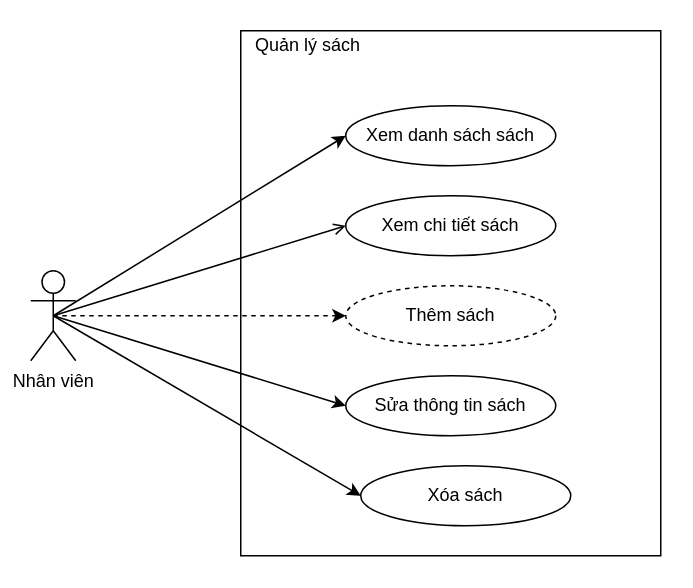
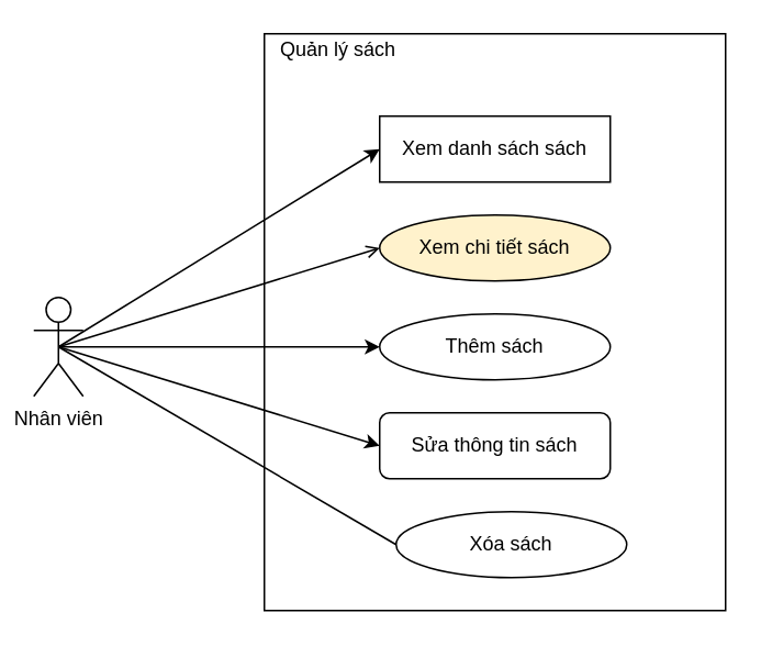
- <mxCell id="5" value="Xem danh sách sách" style="ellipse;whiteSpace=wrap;html=1;" vertex="1" parent="1"><mxGeometry x="230" y="70" width="140" height="40" as="geometry" /></mxCell>
+ <mxCell id="5" value="Xem danh sách sách" style="whiteSpace=wrap;html=1;rounded=0;" vertex="1" parent="1"><mxGeometry x="230" y="70" width="140" height="40" as="geometry" /></mxCell>
- <mxCell id="6" value="Xem chi tiết sách" style="ellipse;whiteSpace=wrap;html=1;" vertex="1" parent="1"><mxGeometry x="230" y="130" width="140" height="40" as="geometry" /></mxCell>
+ <mxCell id="6" value="Xem chi tiết sách" style="ellipse;whiteSpace=wrap;html=1;fillColor=#fff2cc;" vertex="1" parent="1"><mxGeometry x="230" y="130" width="140" height="40" as="geometry" /></mxCell>
- <mxCell id="12" value="" style="endArrow=classic;html=1;exitX=0.5;exitY=0.5;exitDx=0;exitDy=0;exitPerimeter=0;entryX=0;entryY=0.5;entryDx=0;entryDy=0;dashed=1;" edge="1" parent="1" source="4" target="7"><mxGeometry width="50" height="50" relative="1" as="geometry"><mxPoint x="250" y="220" as="sourcePoint" /><mxPoint x="300" y="170" as="targetPoint" /></mxGeometry></mxCell>
+ <mxCell id="12" value="" style="endArrow=classic;html=1;exitX=0.5;exitY=0.5;exitDx=0;exitDy=0;exitPerimeter=0;entryX=0;entryY=0.5;entryDx=0;entryDy=0;" edge="1" parent="1" source="4" target="7"><mxGeometry width="50" height="50" relative="1" as="geometry"><mxPoint x="250" y="220" as="sourcePoint" /><mxPoint x="300" y="170" as="targetPoint" /></mxGeometry></mxCell>
- <mxCell id="7" value="Thêm sách" style="ellipse;whiteSpace=wrap;html=1;dashed=1;" vertex="1" parent="1"><mxGeometry x="230" y="190" width="140" height="40" as="geometry" /></mxCell>
+ <mxCell id="7" value="Thêm sách" style="ellipse;whiteSpace=wrap;html=1;" vertex="1" parent="1"><mxGeometry x="230" y="190" width="140" height="40" as="geometry" /></mxCell>
- <mxCell id="8" value="Sửa thông tin sách" style="ellipse;whiteSpace=wrap;html=1;" vertex="1" parent="1"><mxGeometry x="230" y="250" width="140" height="40" as="geometry" /></mxCell>
+ <mxCell id="8" value="Sửa thông tin sách" style="whiteSpace=wrap;html=1;rounded=1;" vertex="1" parent="1"><mxGeometry x="230" y="250" width="140" height="40" as="geometry" /></mxCell>
- <mxCell id="14" value="" style="endArrow=classic;html=1;exitX=0.5;exitY=0.5;exitDx=0;exitDy=0;exitPerimeter=0;entryX=0;entryY=0.5;entryDx=0;entryDy=0;" edge="1" parent="1" source="4" target="9"><mxGeometry width="50" height="50" relative="1" as="geometry"><mxPoint x="250" y="220" as="sourcePoint" /><mxPoint x="300" y="170" as="targetPoint" /></mxGeometry></mxCell>
+ <mxCell id="14" value="" style="endArrow=none;html=1;exitX=0.5;exitY=0.5;exitDx=0;exitDy=0;exitPerimeter=0;entryX=0;entryY=0.5;entryDx=0;entryDy=0;" edge="1" parent="1" source="4" target="9"><mxGeometry width="50" height="50" relative="1" as="geometry"><mxPoint x="250" y="220" as="sourcePoint" /><mxPoint x="300" y="170" as="targetPoint" /></mxGeometry></mxCell>
